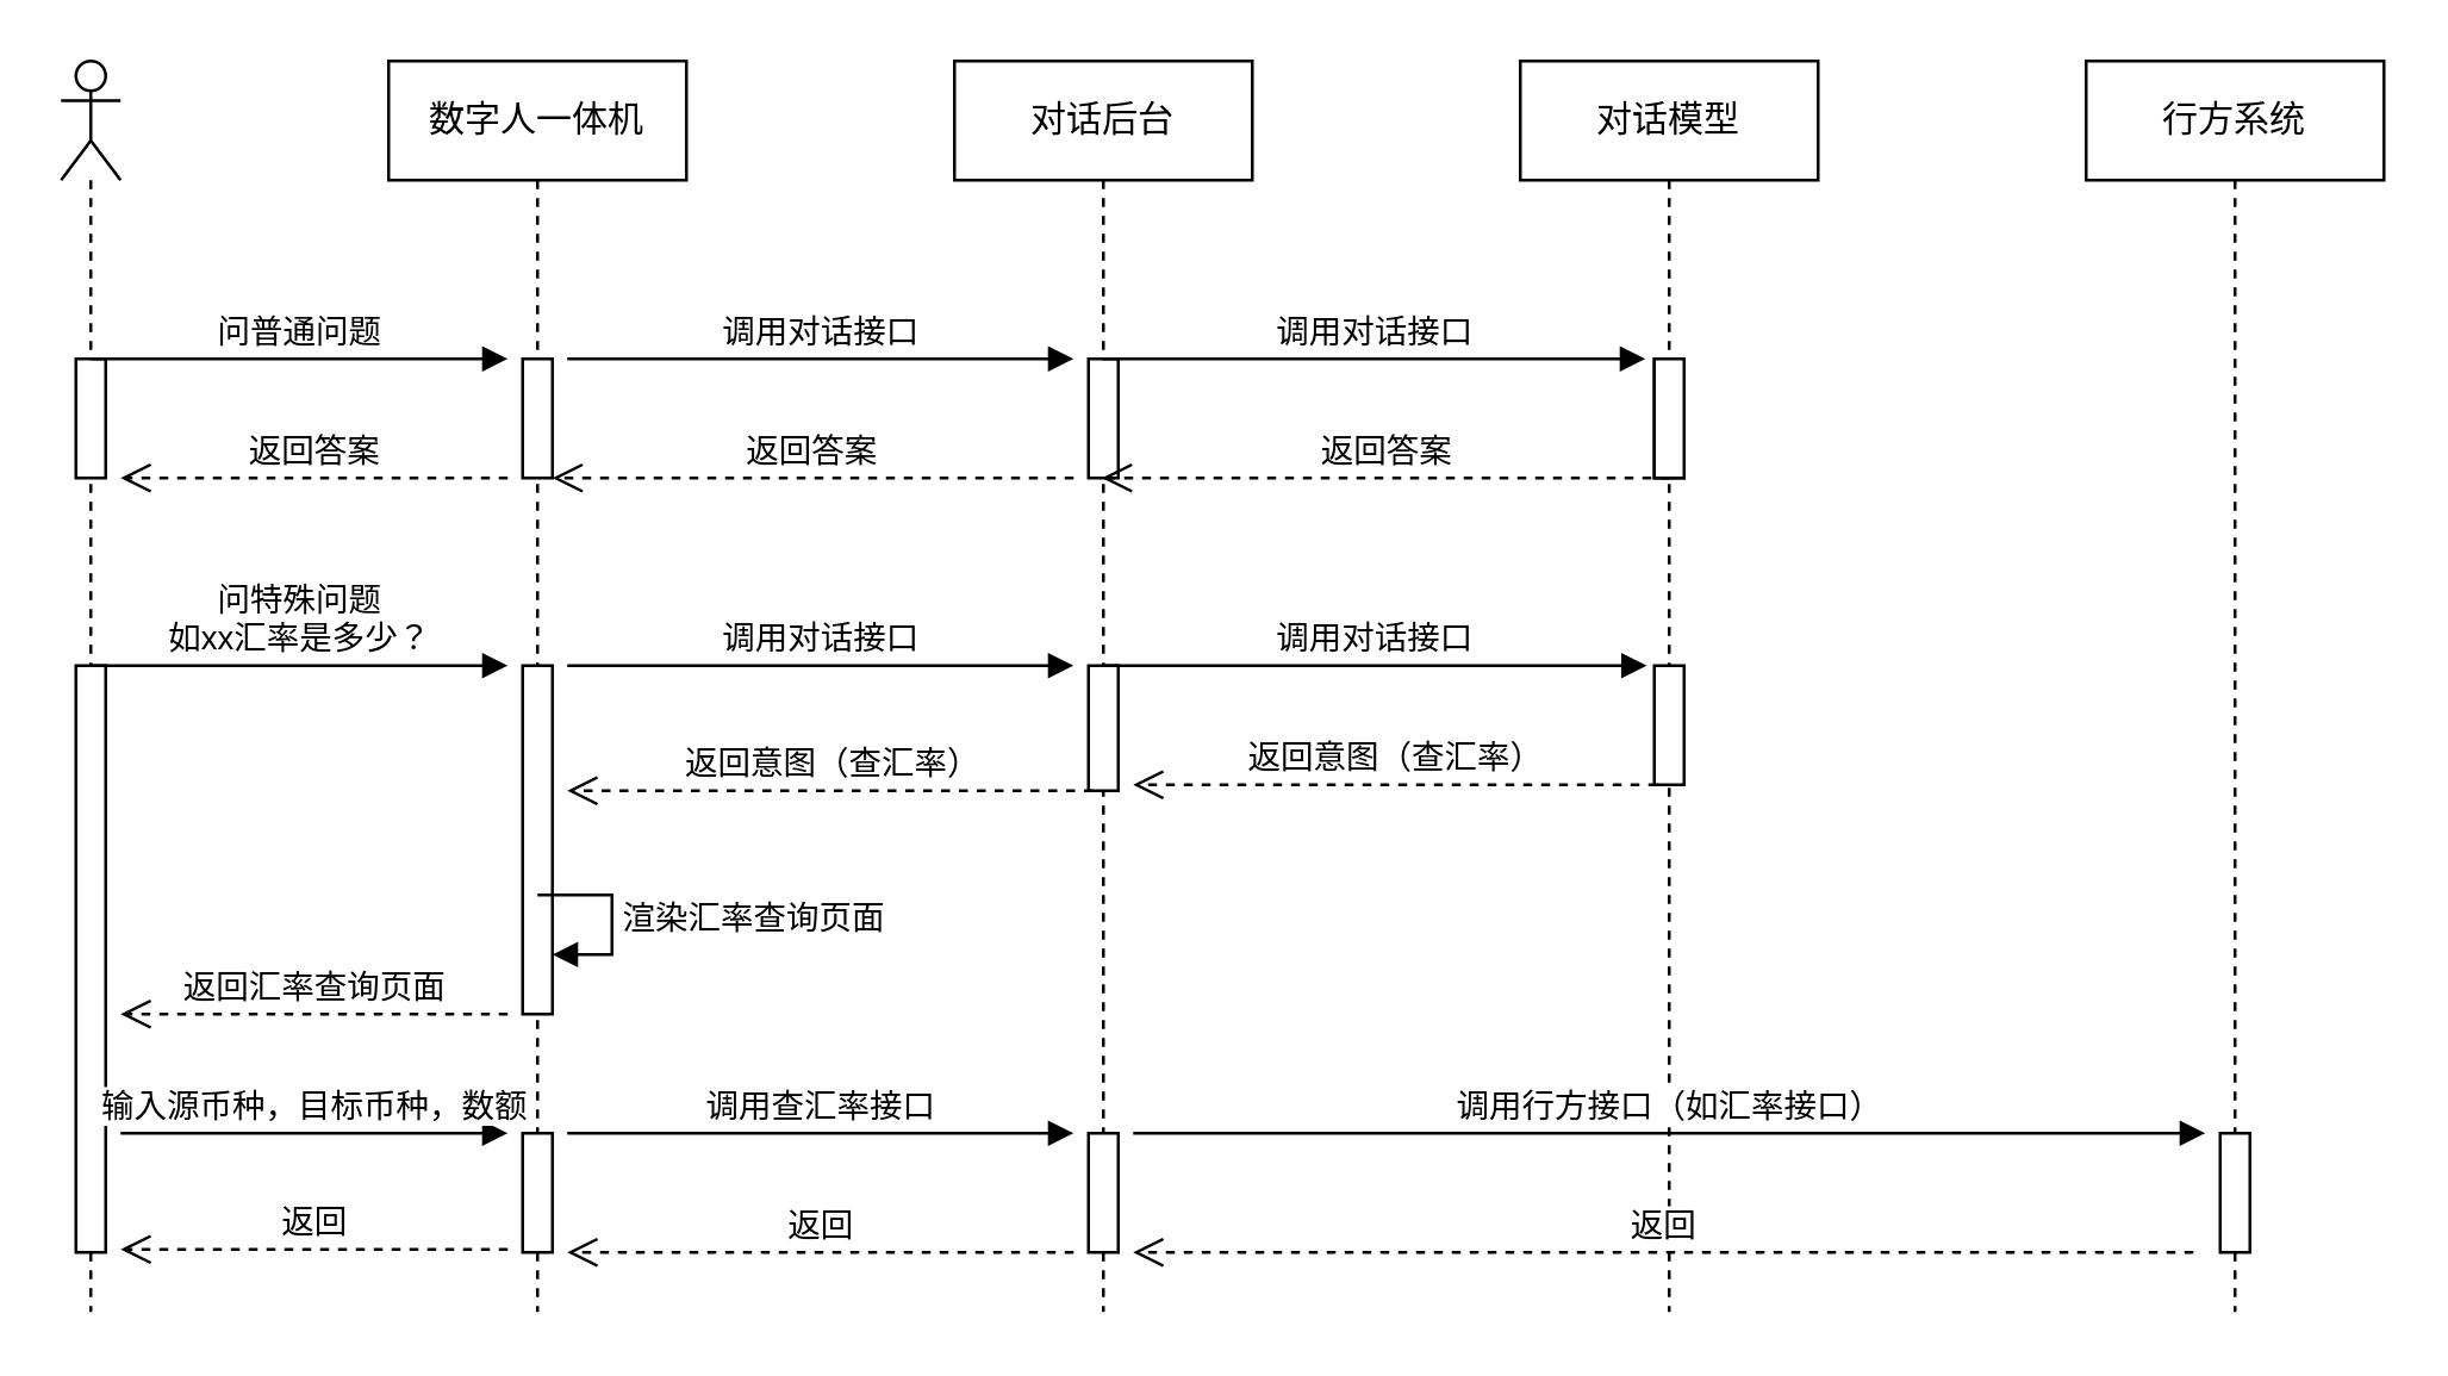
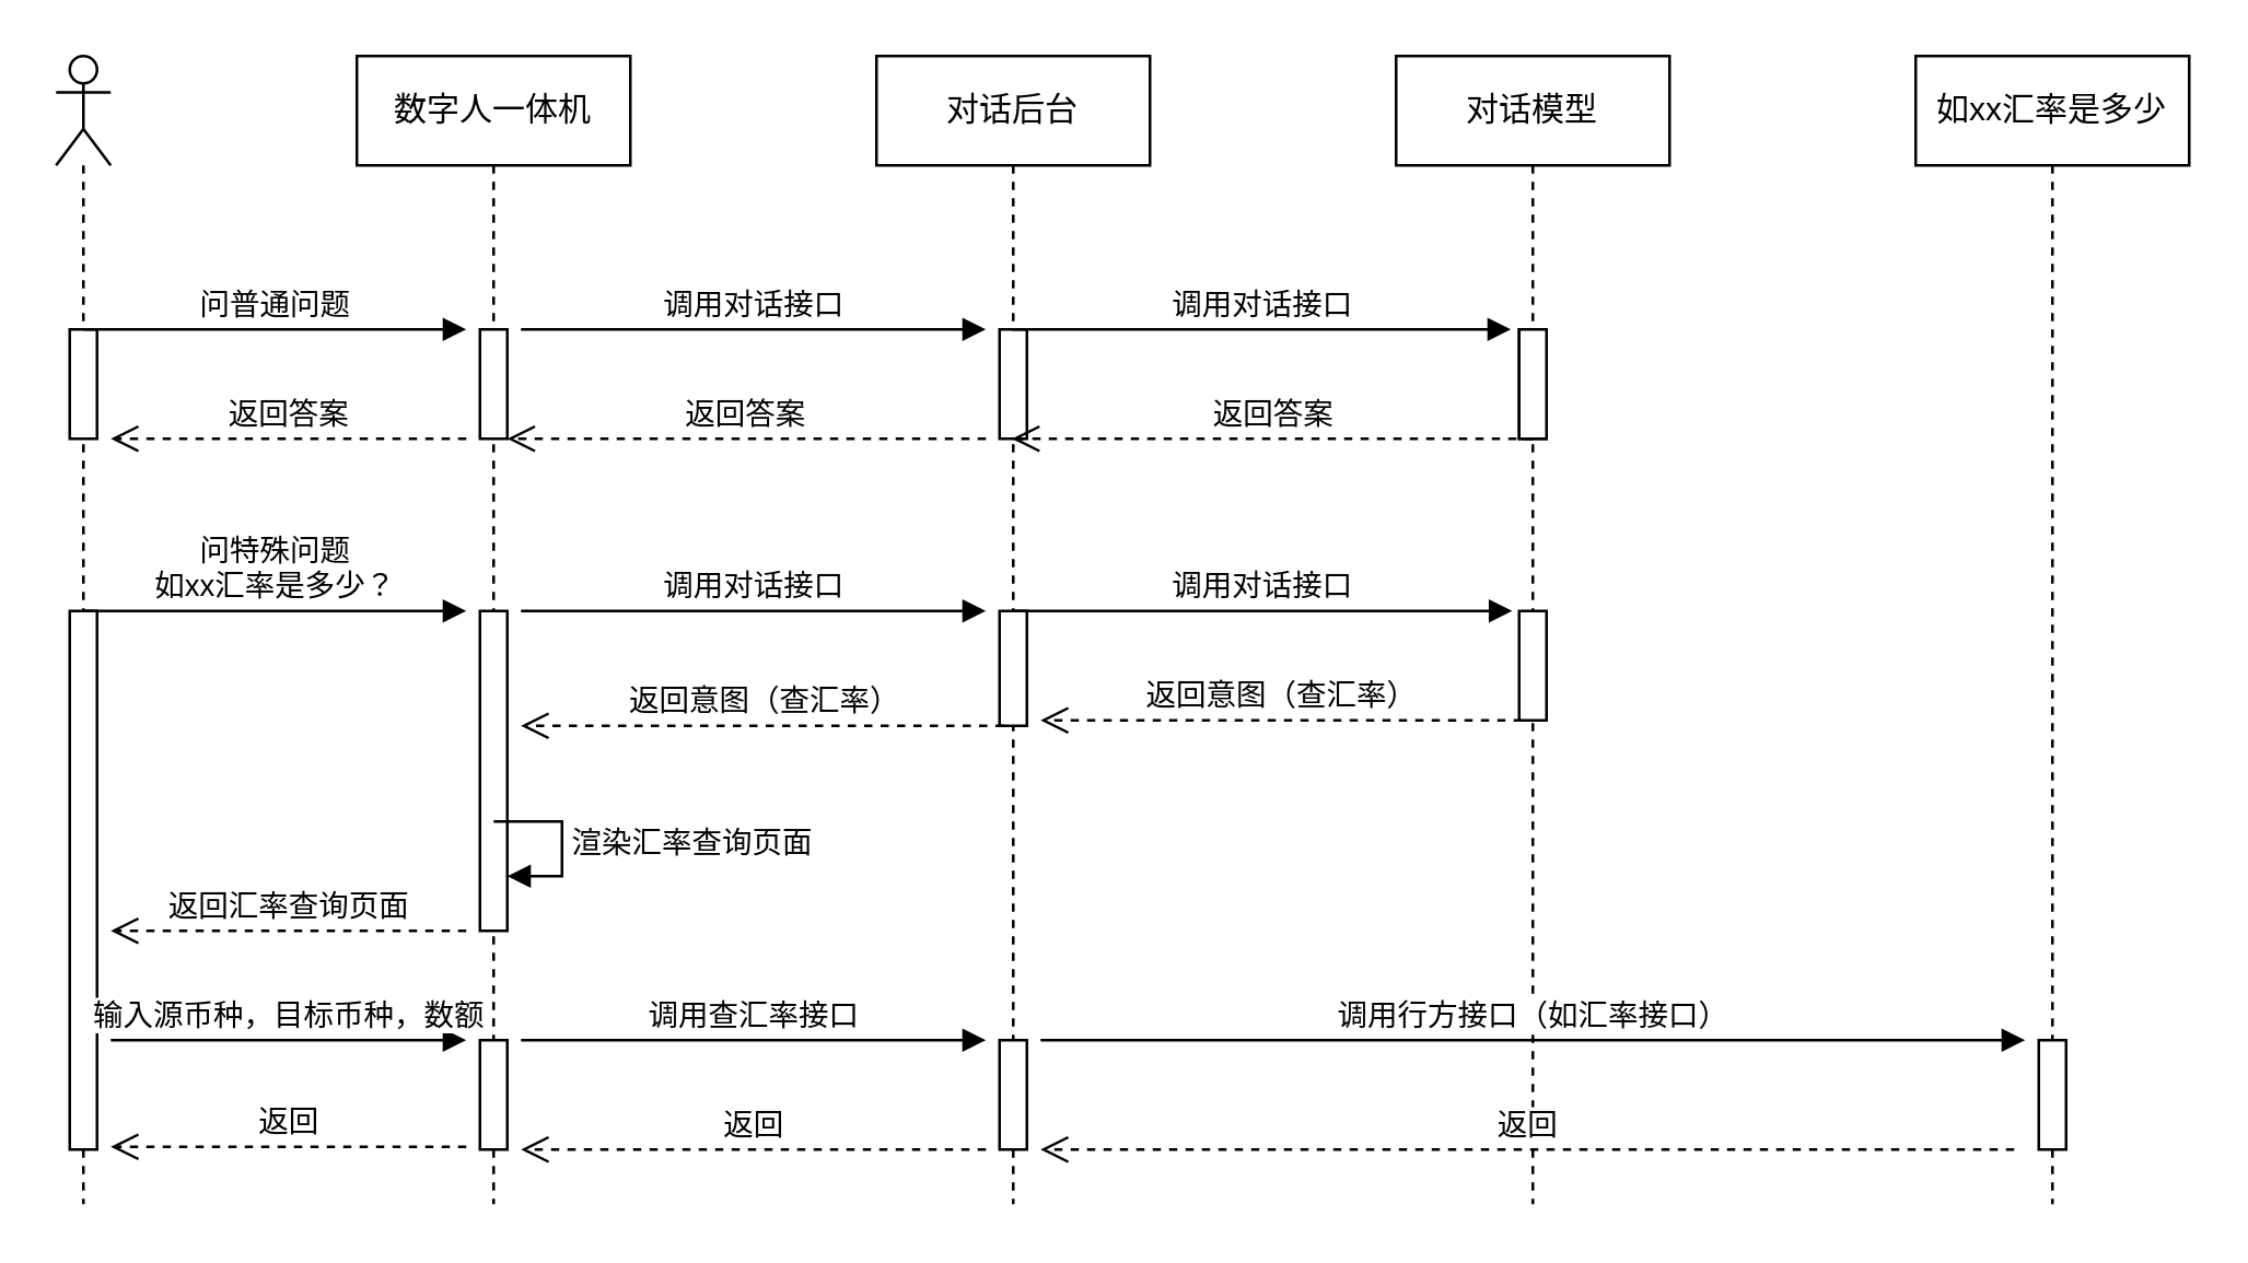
- <mxCell id="27" value="行方系统" style="shape=umlLifeline;perimeter=lifelinePerimeter;whiteSpace=wrap;html=1;container=1;collapsible=0;recursiveResize=0;outlineConnect=0;" vertex="1" parent="1"><mxGeometry x="700" y="20" width="100" height="420" as="geometry" /></mxCell>
+ <mxCell id="27" value="如xx汇率是多少" style="shape=umlLifeline;perimeter=lifelinePerimeter;whiteSpace=wrap;html=1;container=1;collapsible=0;recursiveResize=0;outlineConnect=0;" vertex="1" parent="1"><mxGeometry x="700" y="20" width="100" height="420" as="geometry" /></mxCell>
